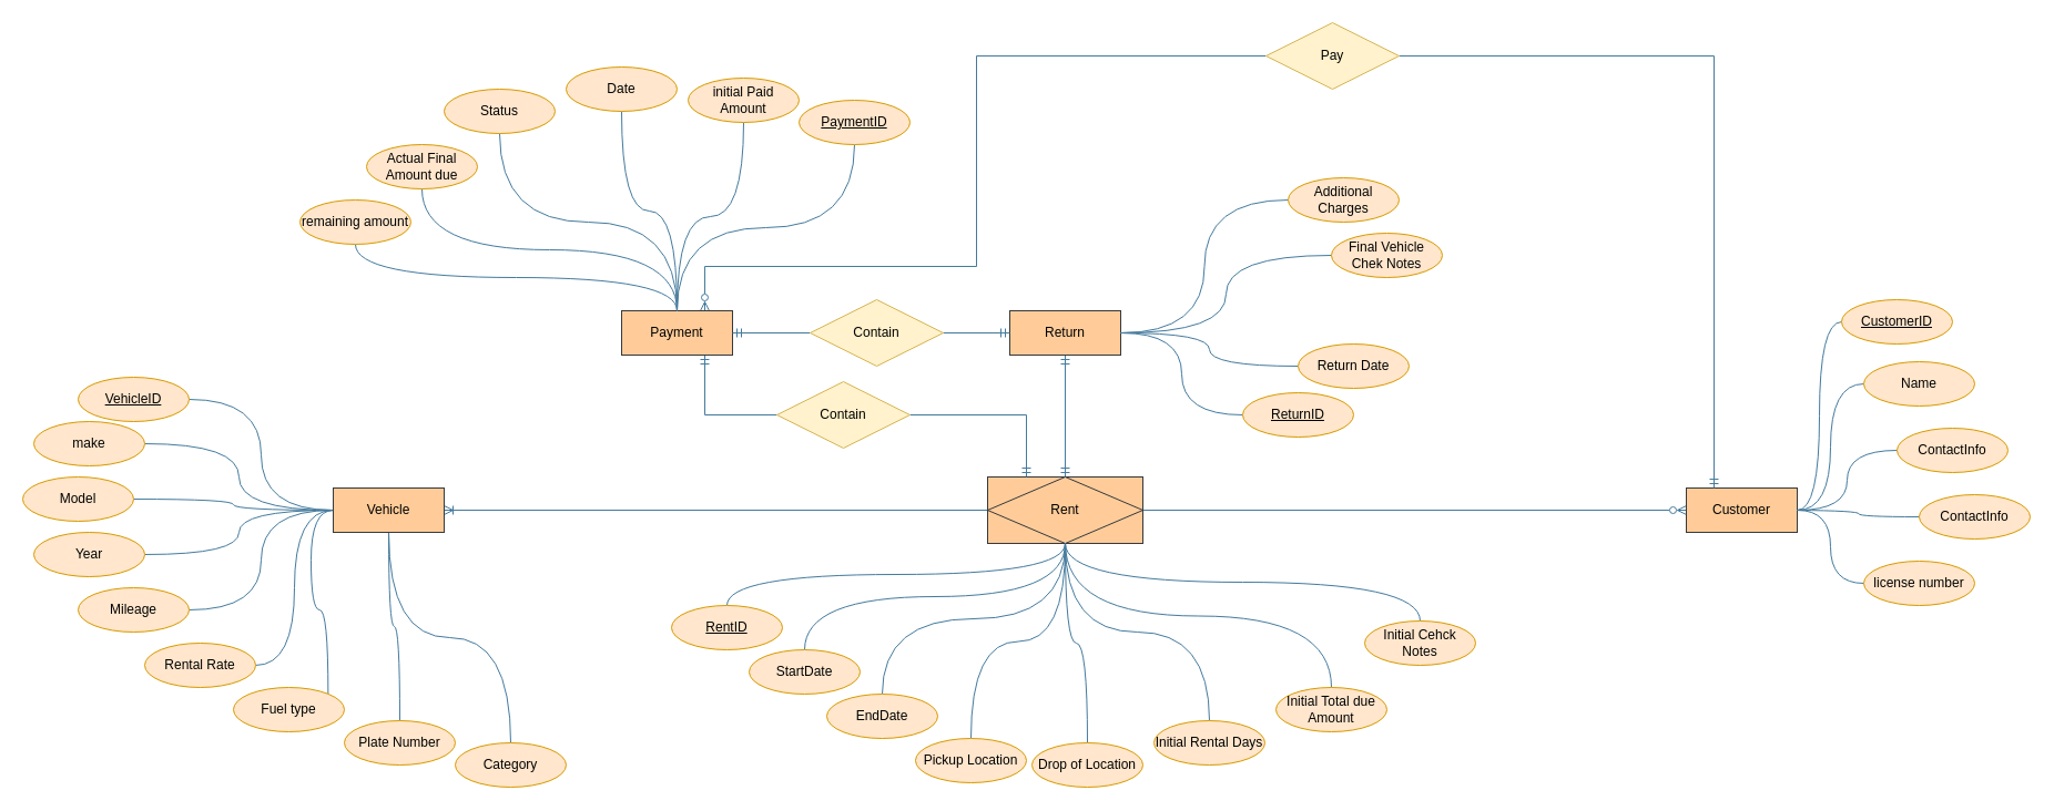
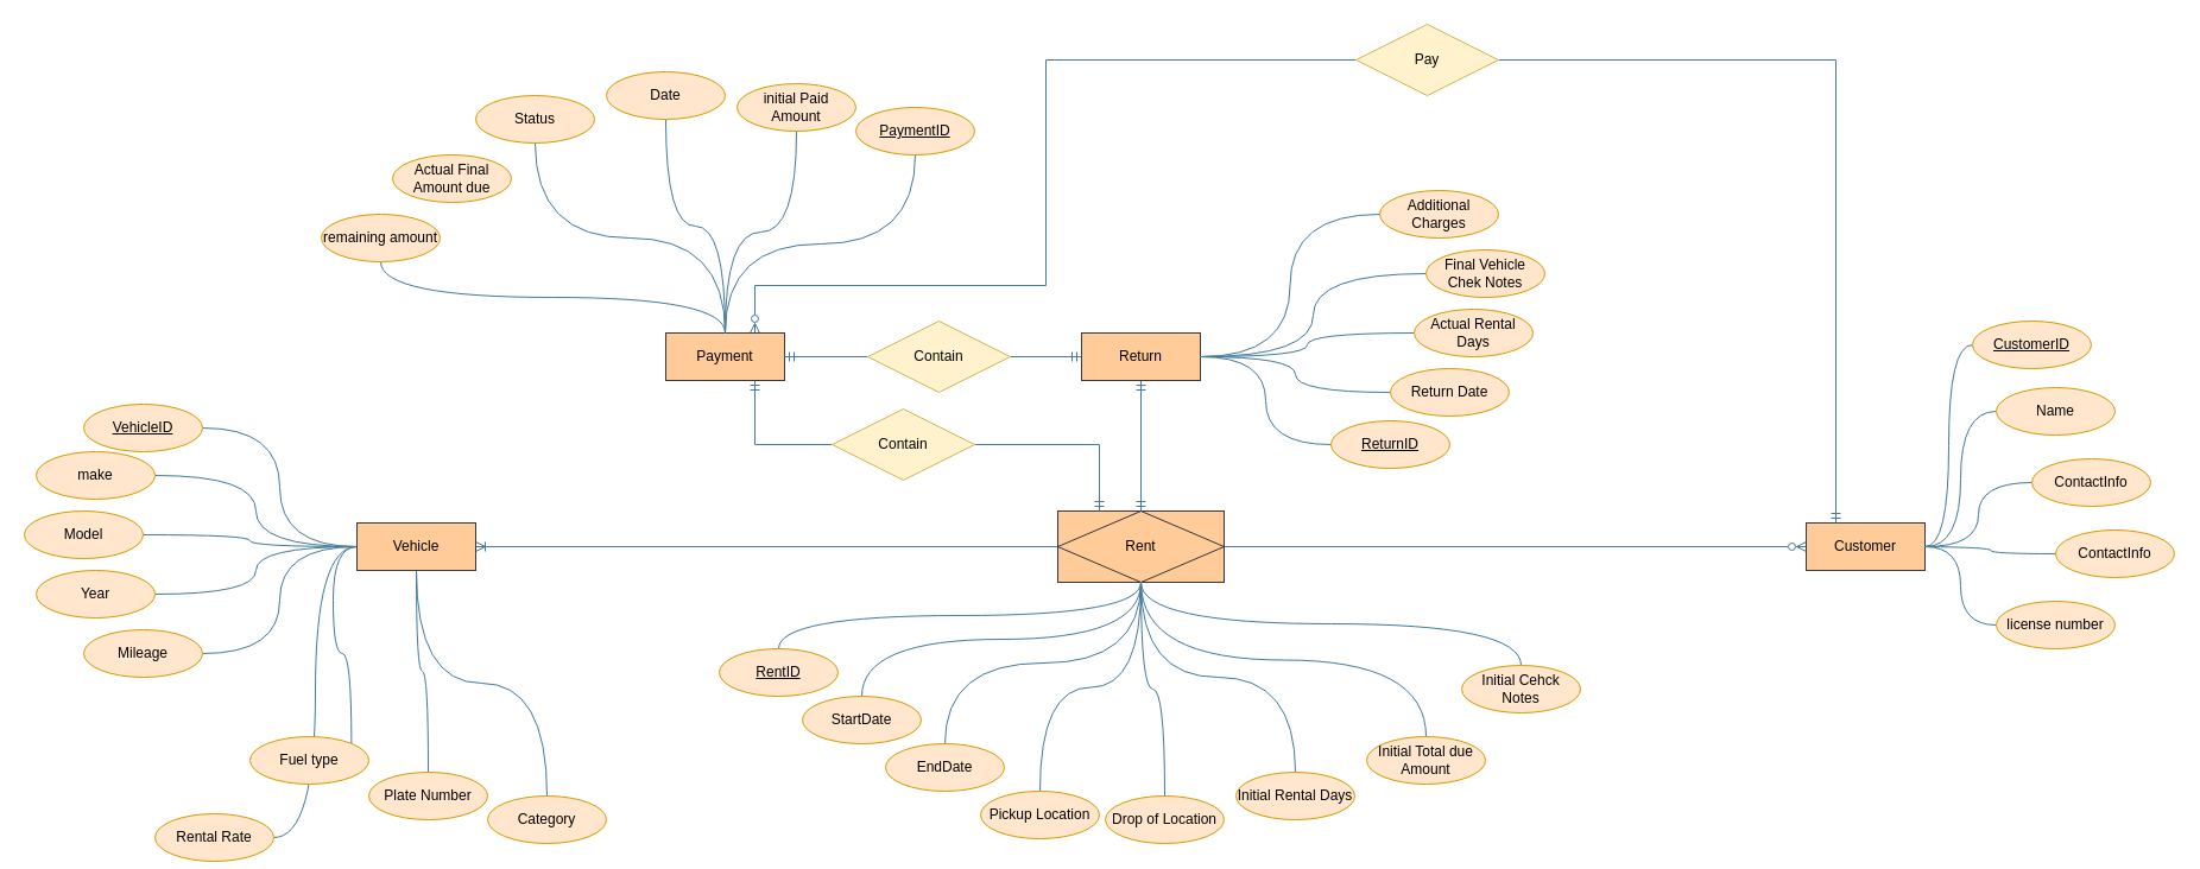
- <mxCell id="67" style="edgeStyle=orthogonalEdgeStyle;rounded=0;orthogonalLoop=1;jettySize=auto;html=1;exitX=0.5;exitY=1;exitDx=0;exitDy=0;entryX=0.5;entryY=0;entryDx=0;entryDy=0;strokeColor=#457B9D;fontColor=#1D3557;fillColor=#A8DADC;endArrow=none;startFill=0;curved=1;" edge="1" parent="1" source="68" target="18"><mxGeometry relative="1" as="geometry" /></mxCell>
+ <mxCell id="76" value="Actual Rental Days" style="ellipse;whiteSpace=wrap;html=1;align=center;strokeColor=#d79b00;fillColor=#ffe6cc;" vertex="1" parent="1"><mxGeometry x="1190" y="260" width="100" height="40" as="geometry" /></mxCell>
+ <mxCell id="75" style="edgeStyle=orthogonalEdgeStyle;rounded=0;orthogonalLoop=1;jettySize=auto;html=1;exitX=0;exitY=0.5;exitDx=0;exitDy=0;entryX=1;entryY=0.5;entryDx=0;entryDy=0;strokeColor=#457B9D;fontColor=#1D3557;fillColor=#A8DADC;curved=1;endArrow=none;startFill=0;" edge="1" parent="1" source="76" target="21"><mxGeometry relative="1" as="geometry" /></mxCell>
- <mxCell id="40" value="Rental Rate" style="ellipse;whiteSpace=wrap;html=1;align=center;strokeColor=#d79b00;fillColor=#ffe6cc;" vertex="1" parent="1"><mxGeometry x="130" y="580" width="100" height="40" as="geometry" /></mxCell>
+ <mxCell id="40" value="Rental Rate" style="ellipse;whiteSpace=wrap;html=1;align=center;strokeColor=#d79b00;fillColor=#ffe6cc;" vertex="1" parent="1"><mxGeometry x="130" y="685" width="100" height="40" as="geometry" /></mxCell>
